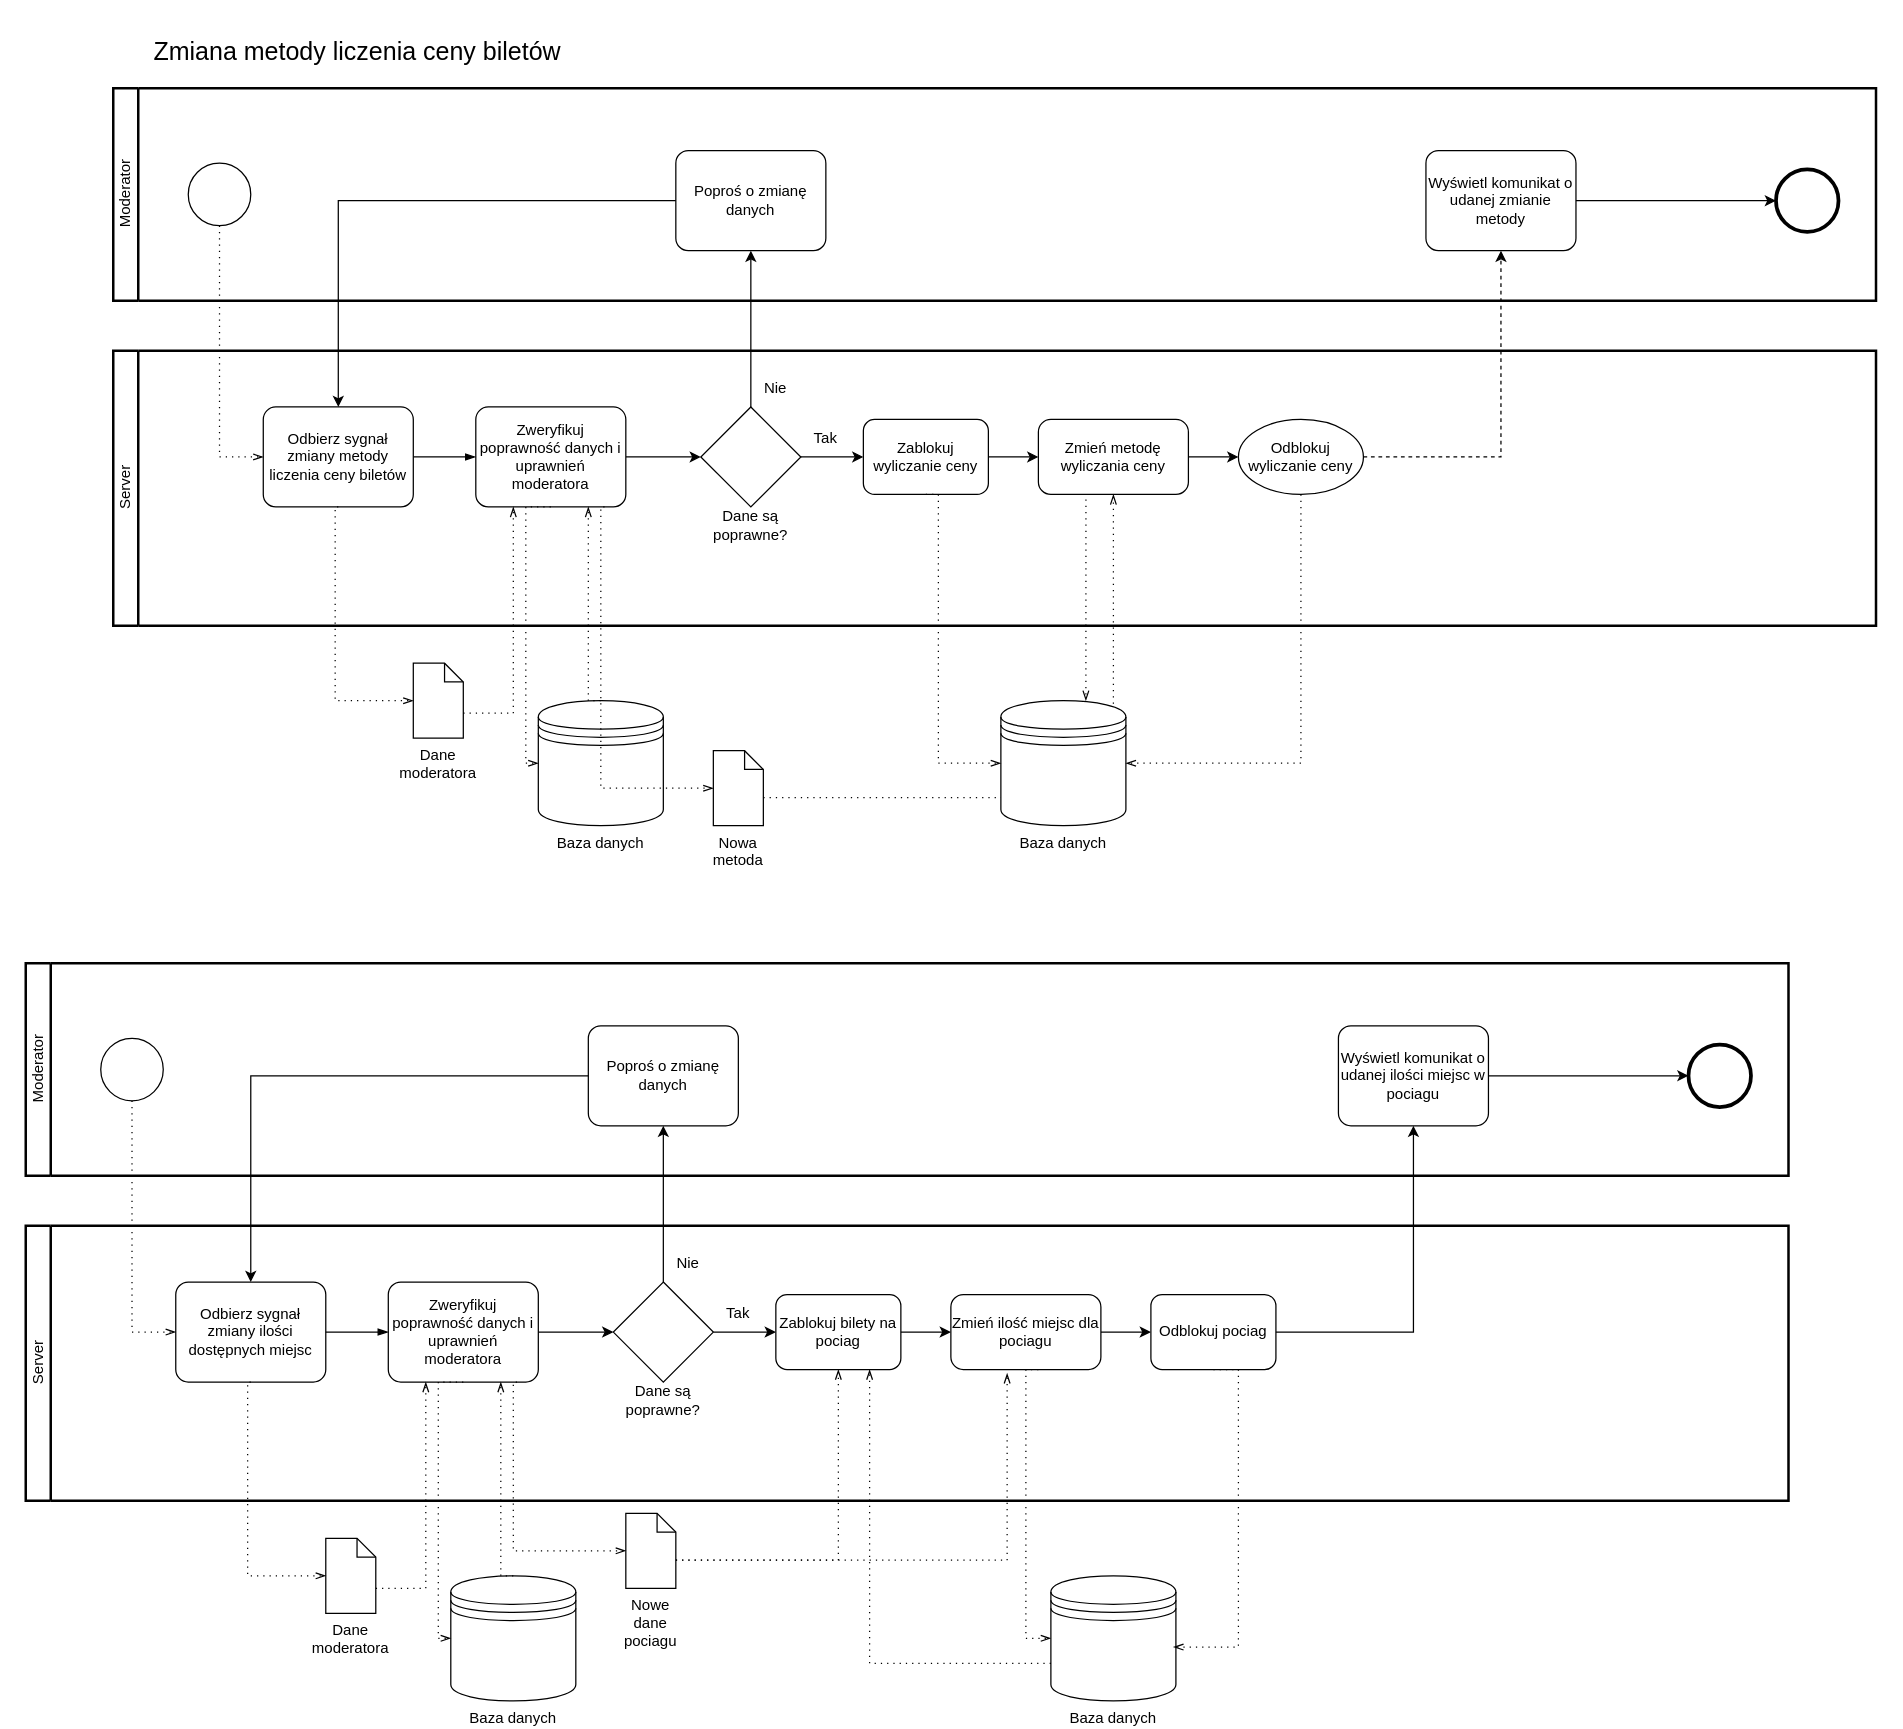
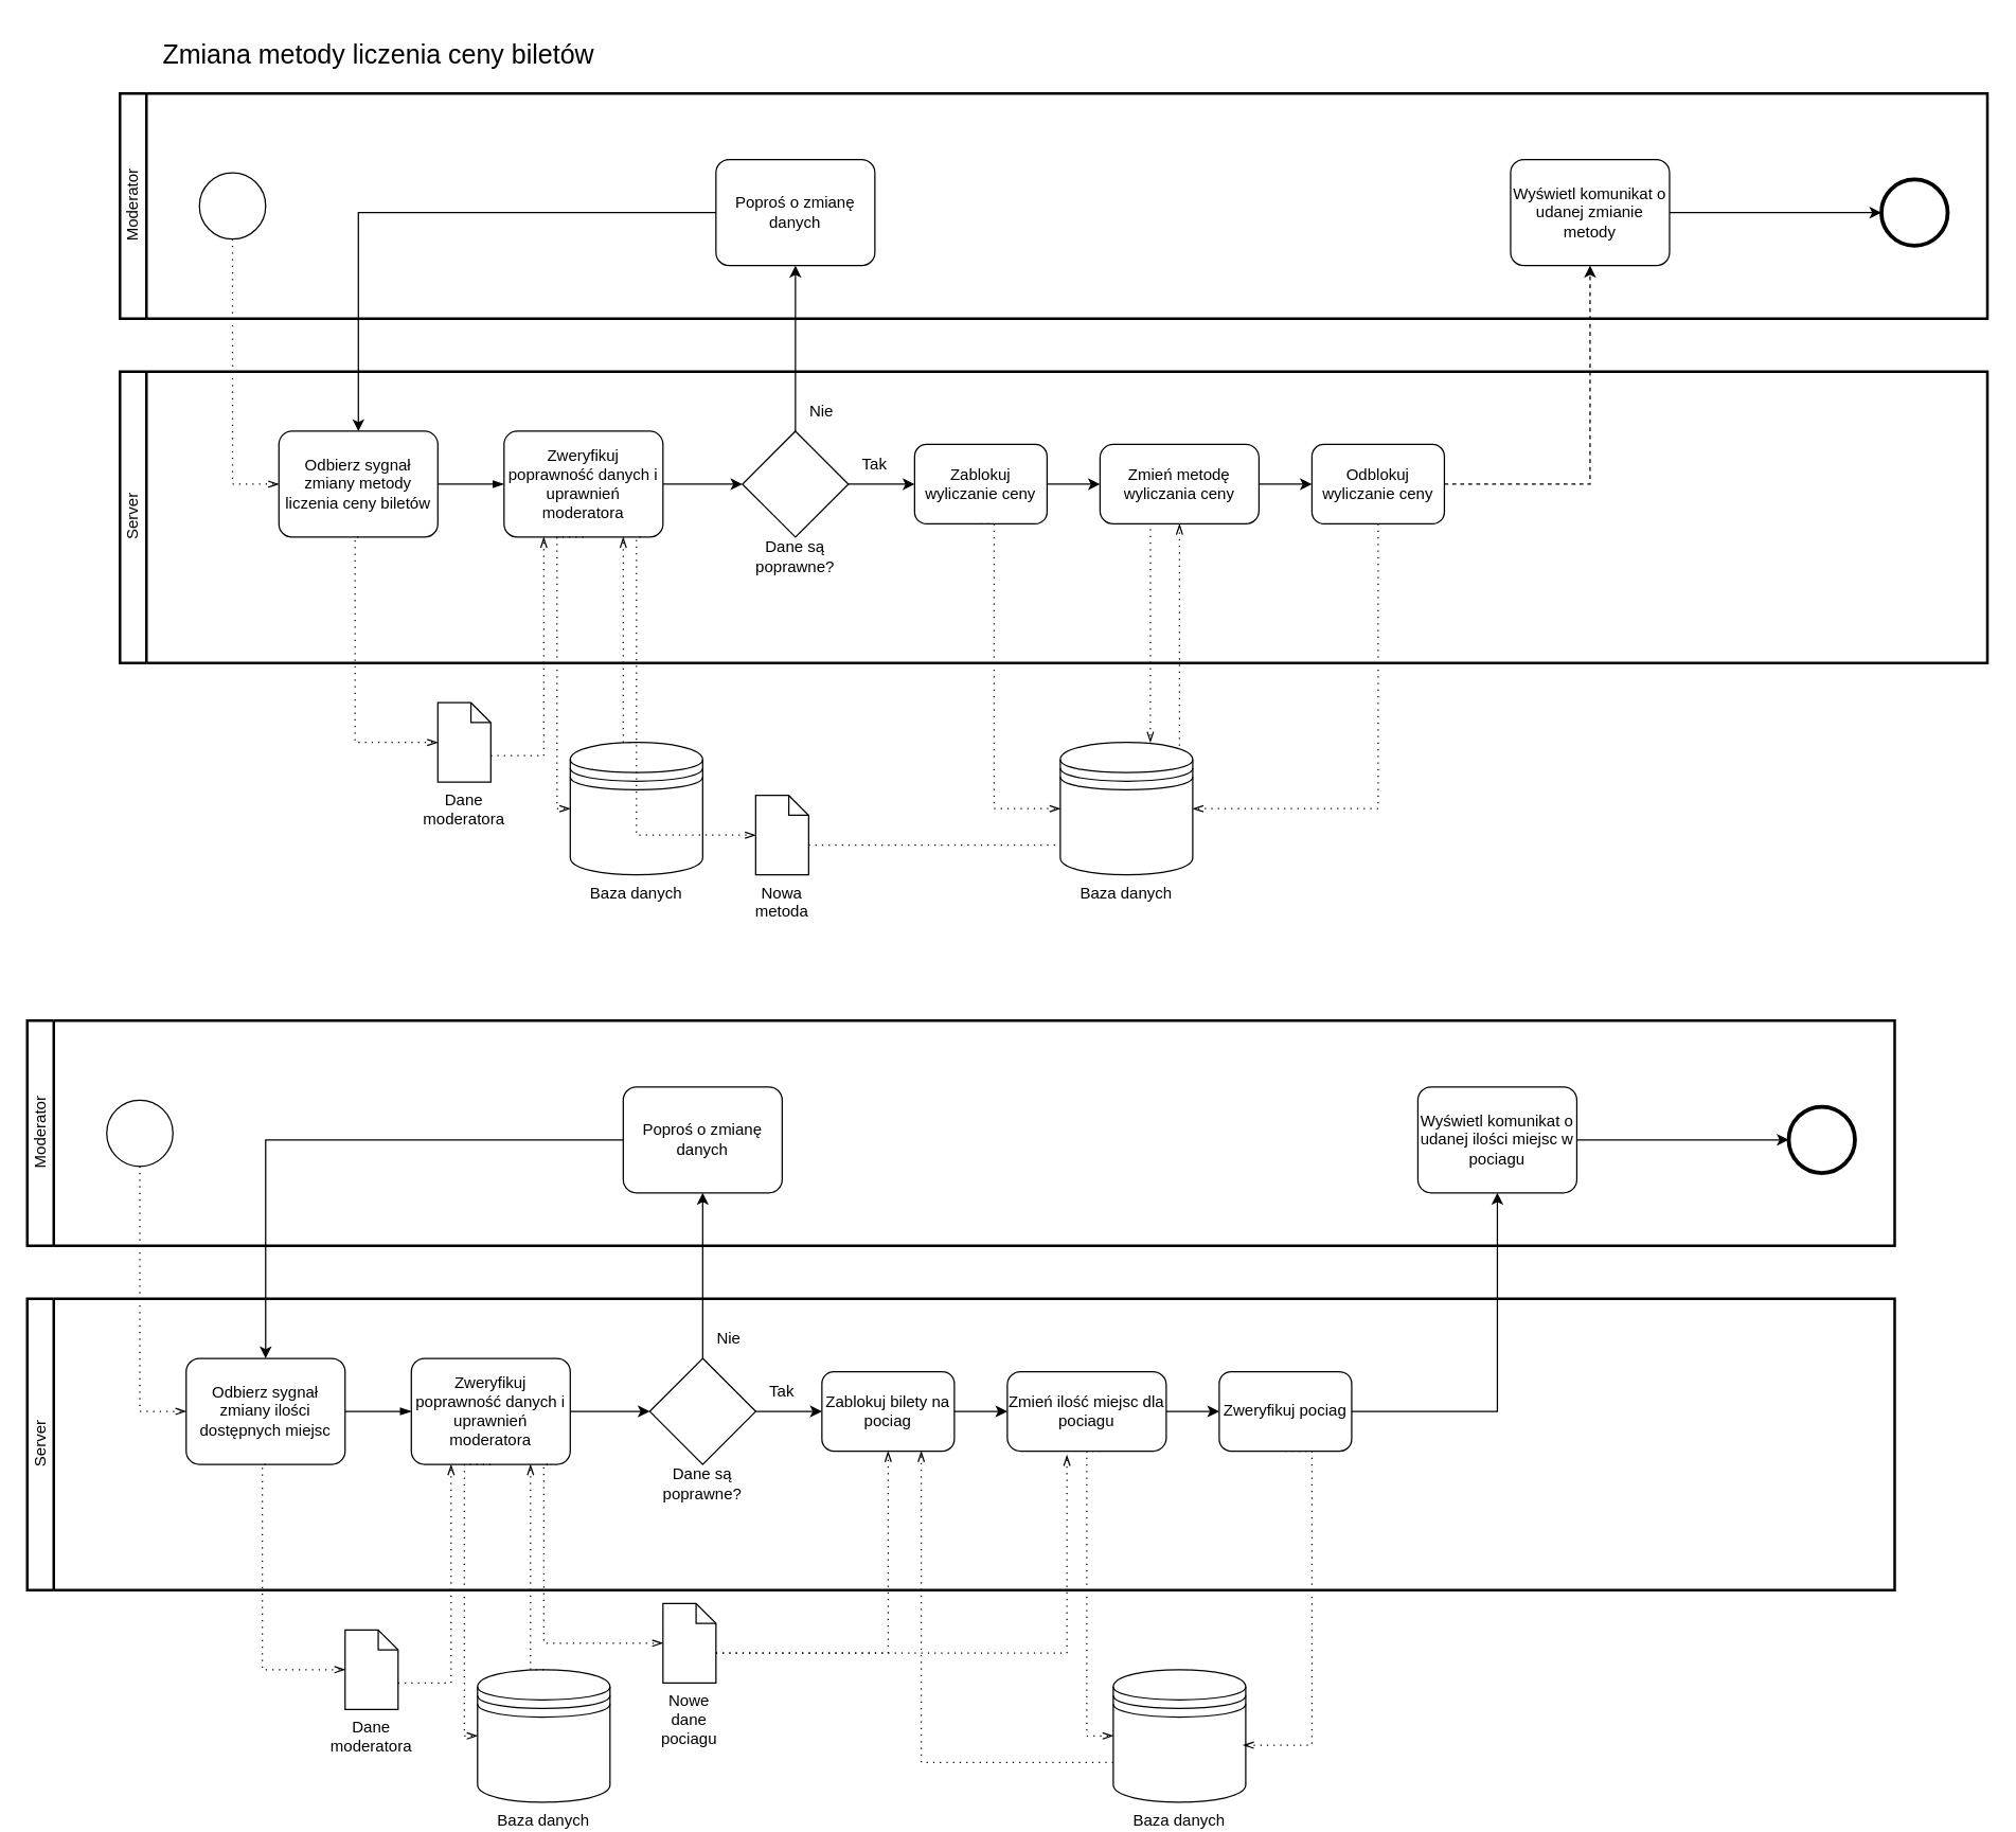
- <mxCell id="23" value="Odblokuj wyliczanie ceny" style="ellipse;whiteSpace=wrap;html=1;" vertex="1" parent="9"><mxGeometry x="900" y="55" width="100" height="60" as="geometry" /></mxCell>
+ <mxCell id="23" value="Odblokuj wyliczanie ceny" style="rounded=1;whiteSpace=wrap;html=1;" vertex="1" parent="9"><mxGeometry x="900" y="55" width="100" height="60" as="geometry" /></mxCell>
- <mxCell id="58" value="Odblokuj pociag" style="rounded=1;whiteSpace=wrap;html=1;" vertex="1" parent="44"><mxGeometry x="900" y="55" width="100" height="60" as="geometry" /></mxCell>
+ <mxCell id="58" value="Zweryfikuj pociag" style="rounded=1;whiteSpace=wrap;html=1;" vertex="1" parent="44"><mxGeometry x="900" y="55" width="100" height="60" as="geometry" /></mxCell>
